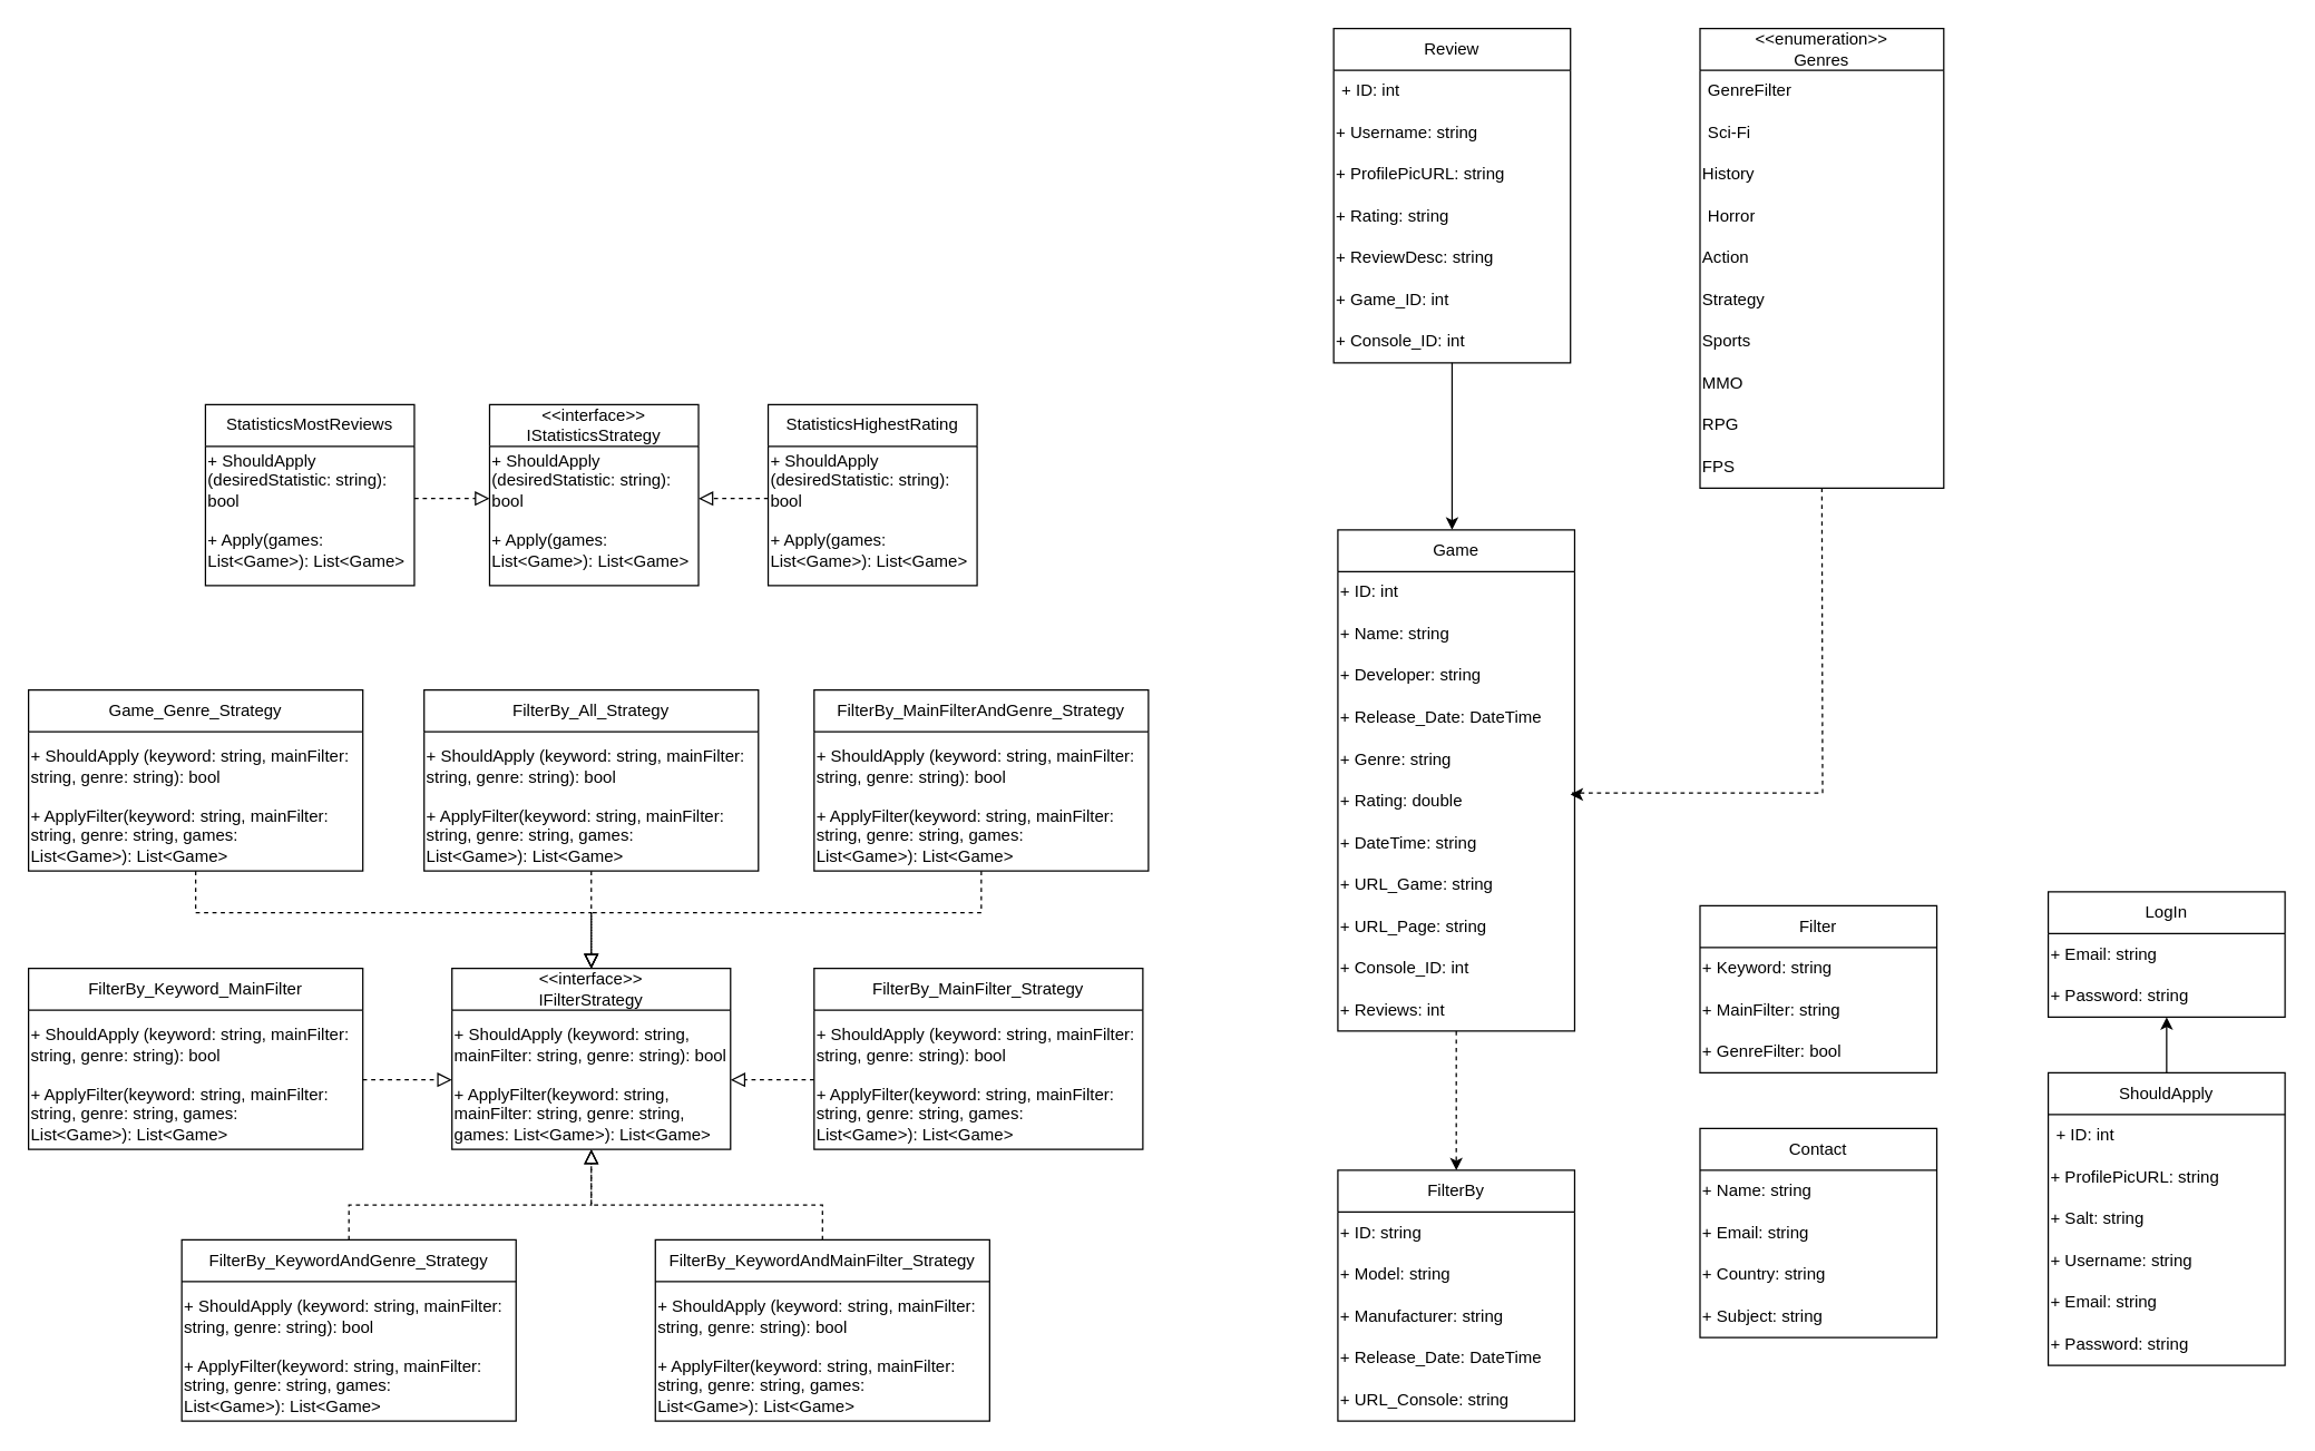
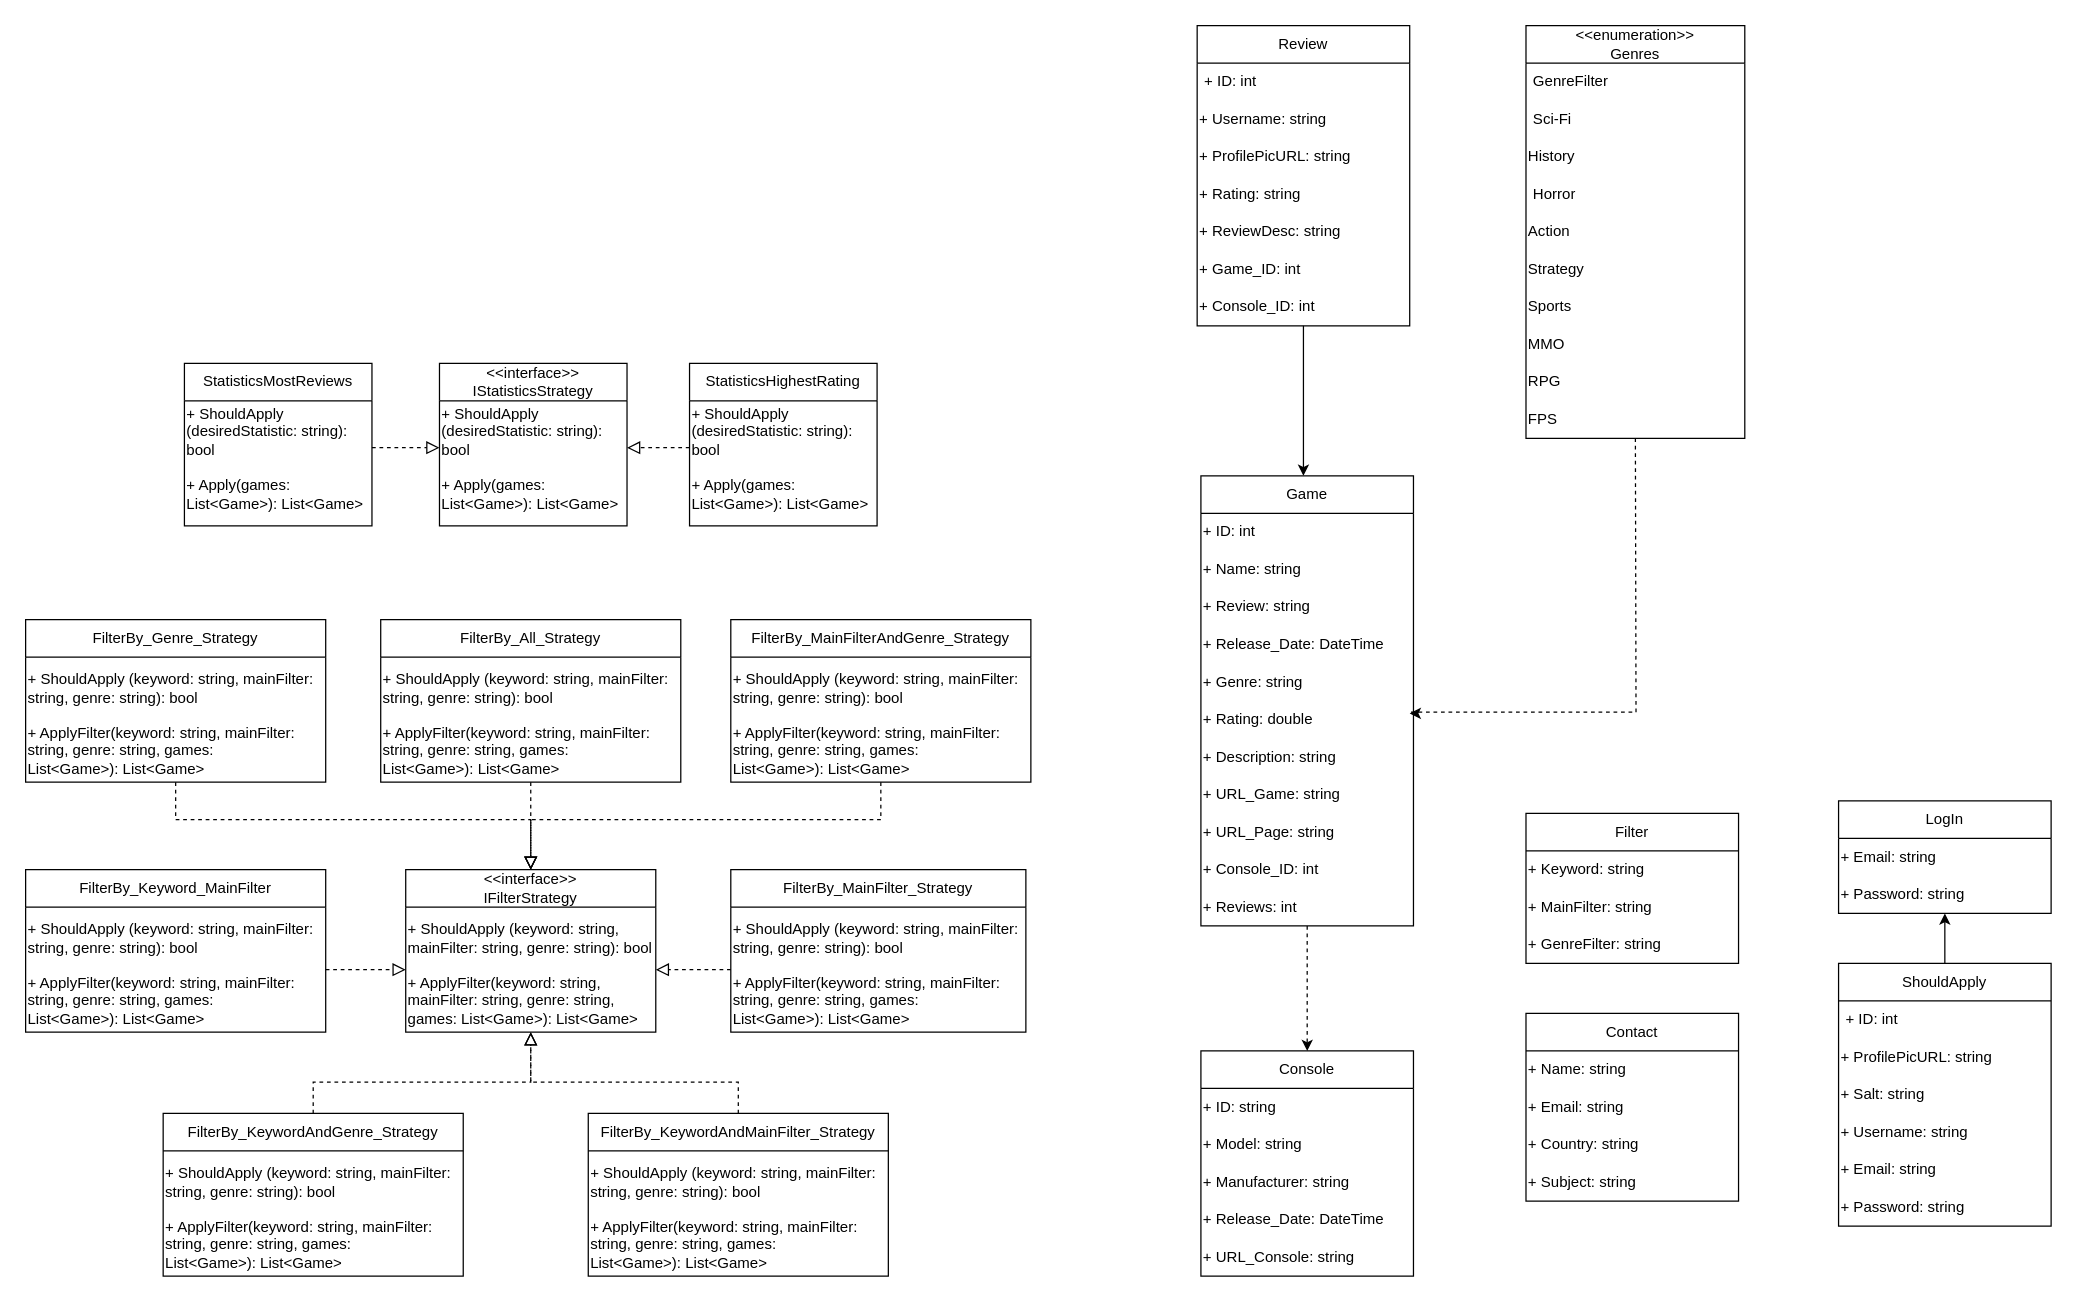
- <mxCell id="42" value="+ Developer: string" style="text;html=1;strokeColor=none;fillColor=none;align=left;verticalAlign=middle;whiteSpace=wrap;rounded=0;" parent="39" vertex="1"><mxGeometry y="90" width="170" height="30" as="geometry" /></mxCell>
+ <mxCell id="42" value="+ Review: string" style="text;html=1;strokeColor=none;fillColor=none;align=left;verticalAlign=middle;whiteSpace=wrap;rounded=0;" parent="39" vertex="1"><mxGeometry y="90" width="170" height="30" as="geometry" /></mxCell>
- <mxCell id="69" value="Game_Genre_Strategy" style="swimlane;fontStyle=0;childLayout=stackLayout;horizontal=1;startSize=30;horizontalStack=0;resizeParent=1;resizeParentMax=0;resizeLast=0;collapsible=1;marginBottom=0;whiteSpace=wrap;html=1;" vertex="1" parent="1"><mxGeometry x="20" y="495" width="240" height="130" as="geometry" /></mxCell>
+ <mxCell id="69" value="FilterBy_Genre_Strategy" style="swimlane;fontStyle=0;childLayout=stackLayout;horizontal=1;startSize=30;horizontalStack=0;resizeParent=1;resizeParentMax=0;resizeLast=0;collapsible=1;marginBottom=0;whiteSpace=wrap;html=1;" vertex="1" parent="1"><mxGeometry x="20" y="495" width="240" height="130" as="geometry" /></mxCell>
- <mxCell id="46" value="+ DateTime: string" style="text;html=1;strokeColor=none;fillColor=none;align=left;verticalAlign=middle;whiteSpace=wrap;rounded=0;" parent="39" vertex="1"><mxGeometry y="210" width="170" height="30" as="geometry" /></mxCell>
+ <mxCell id="46" value="+ Description: string" style="text;html=1;strokeColor=none;fillColor=none;align=left;verticalAlign=middle;whiteSpace=wrap;rounded=0;" parent="39" vertex="1"><mxGeometry y="210" width="170" height="30" as="geometry" /></mxCell>
- <mxCell id="59" value="+ GenreFilter: bool" style="text;html=1;strokeColor=none;fillColor=none;align=left;verticalAlign=middle;whiteSpace=wrap;rounded=0;" vertex="1" parent="56"><mxGeometry y="90" width="170" height="30" as="geometry" /></mxCell>
+ <mxCell id="59" value="+ GenreFilter: string" style="text;html=1;strokeColor=none;fillColor=none;align=left;verticalAlign=middle;whiteSpace=wrap;rounded=0;" vertex="1" parent="56"><mxGeometry y="90" width="170" height="30" as="geometry" /></mxCell>
- <mxCell id="24" value="FilterBy" style="swimlane;fontStyle=0;childLayout=stackLayout;horizontal=1;startSize=30;horizontalStack=0;resizeParent=1;resizeParentMax=0;resizeLast=0;collapsible=1;marginBottom=0;whiteSpace=wrap;html=1;" parent="1" vertex="1"><mxGeometry x="960" y="840" width="170" height="180" as="geometry" /></mxCell>
+ <mxCell id="24" value="Console" style="swimlane;fontStyle=0;childLayout=stackLayout;horizontal=1;startSize=30;horizontalStack=0;resizeParent=1;resizeParentMax=0;resizeLast=0;collapsible=1;marginBottom=0;whiteSpace=wrap;html=1;" parent="1" vertex="1"><mxGeometry x="960" y="840" width="170" height="180" as="geometry" /></mxCell>
